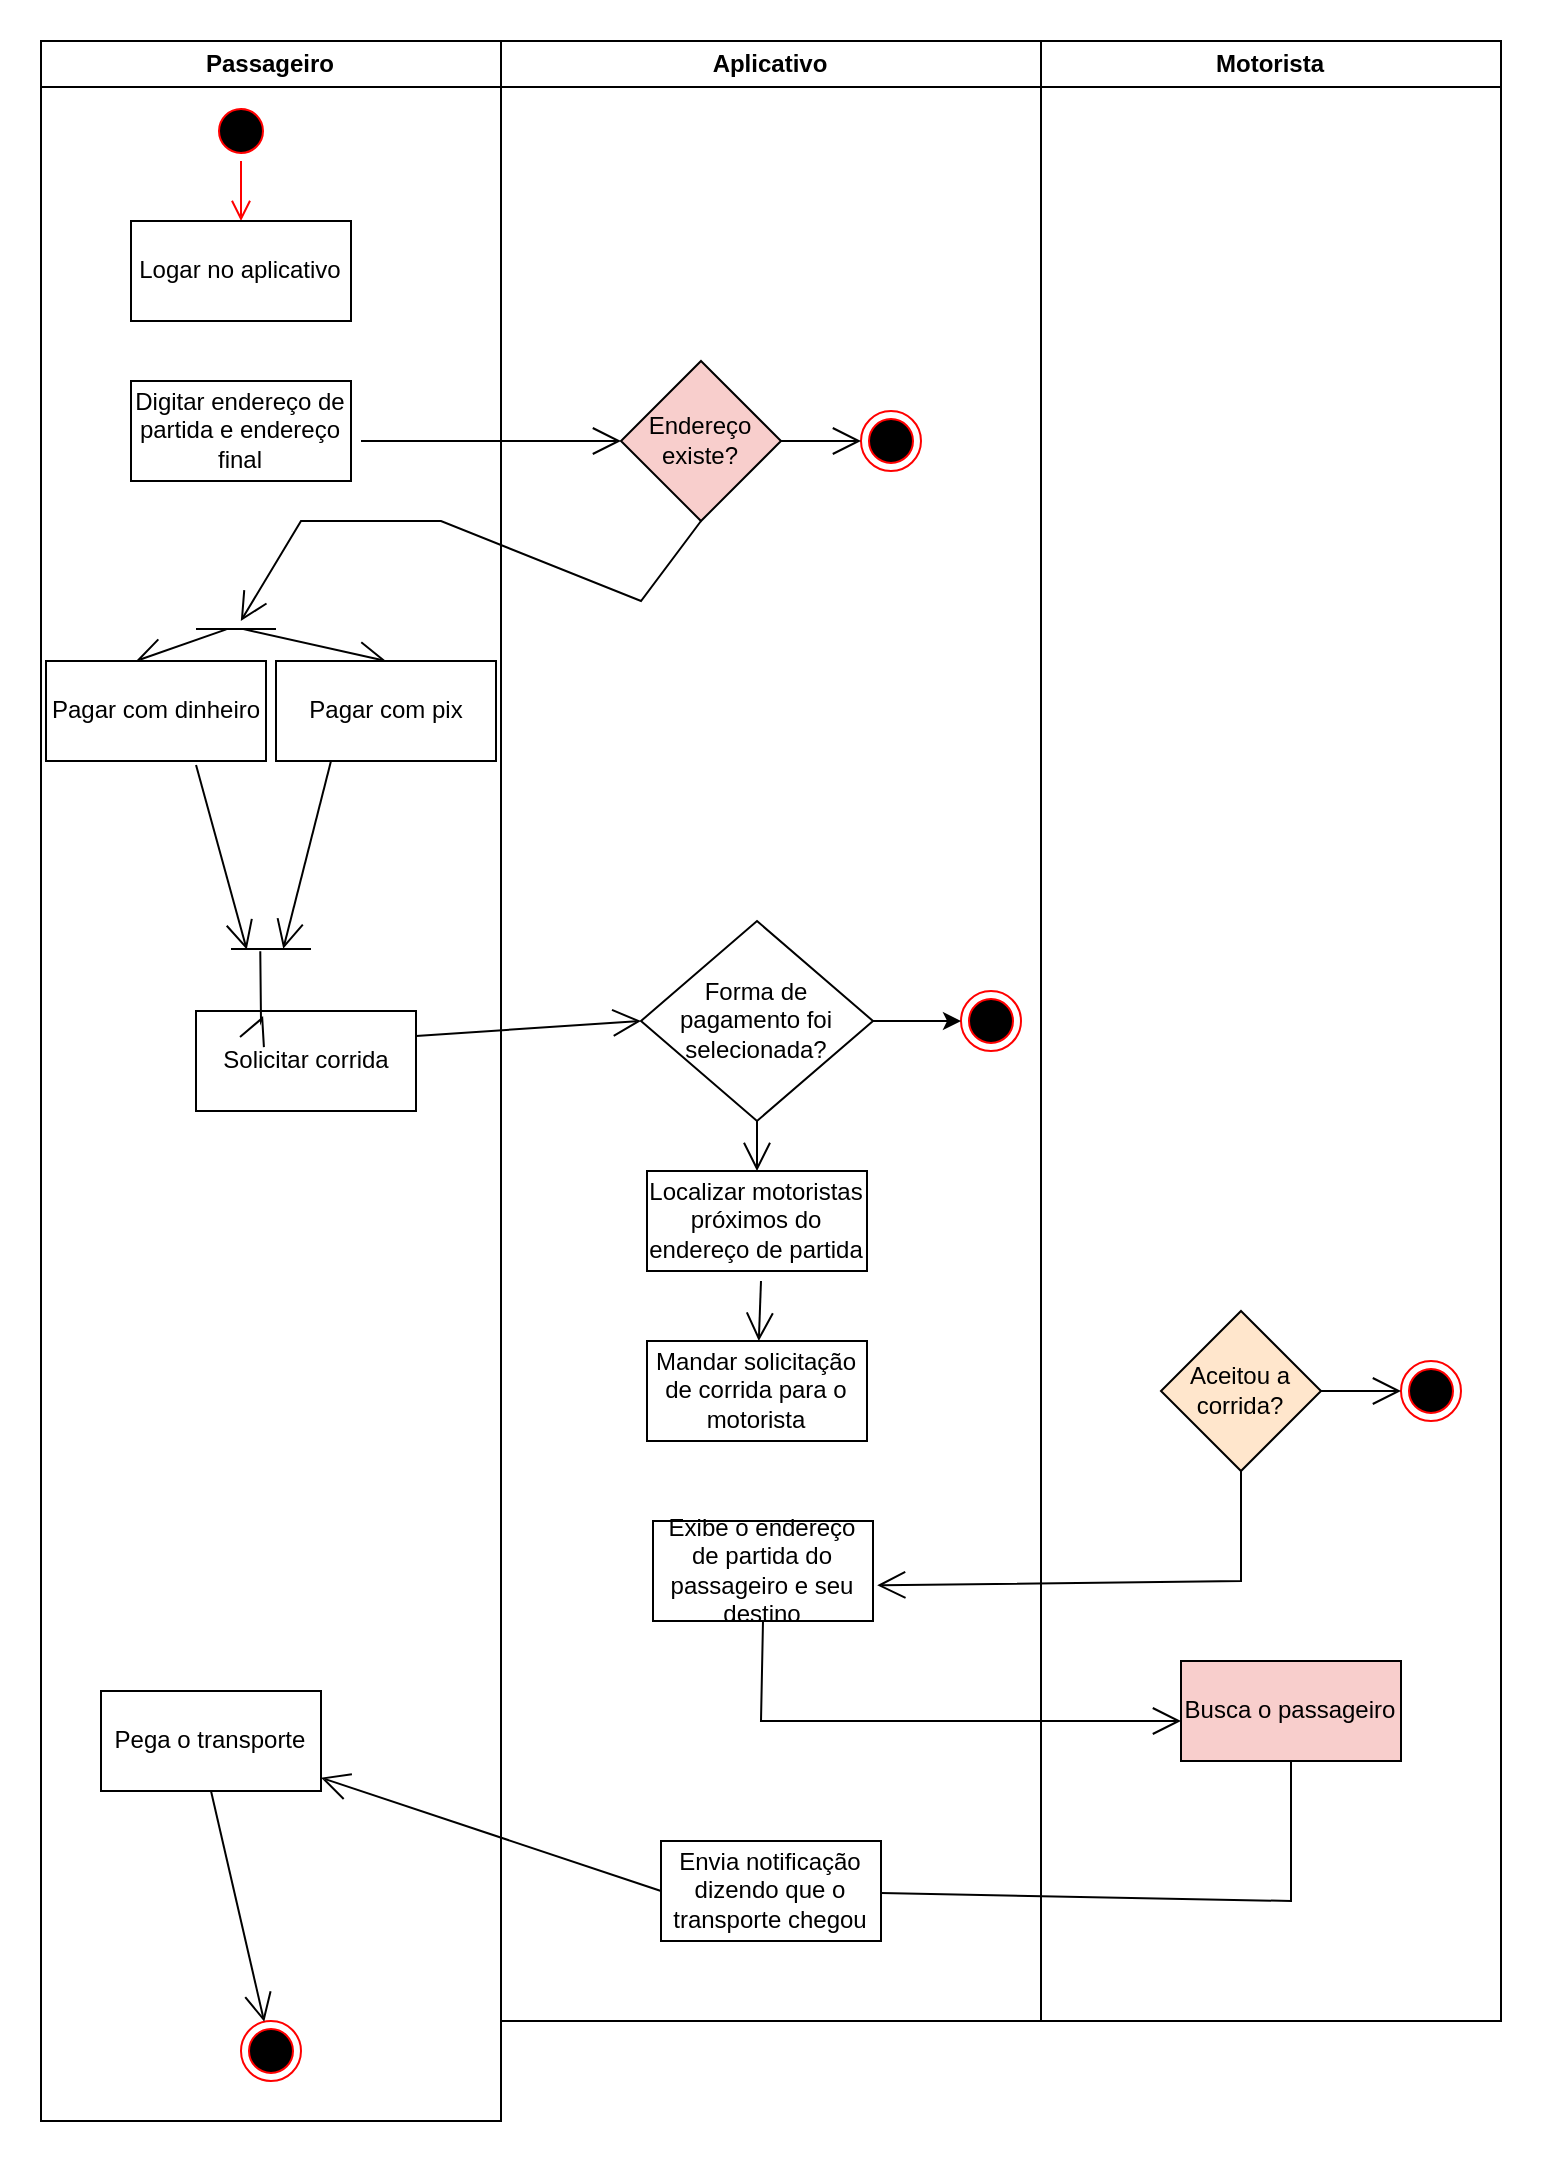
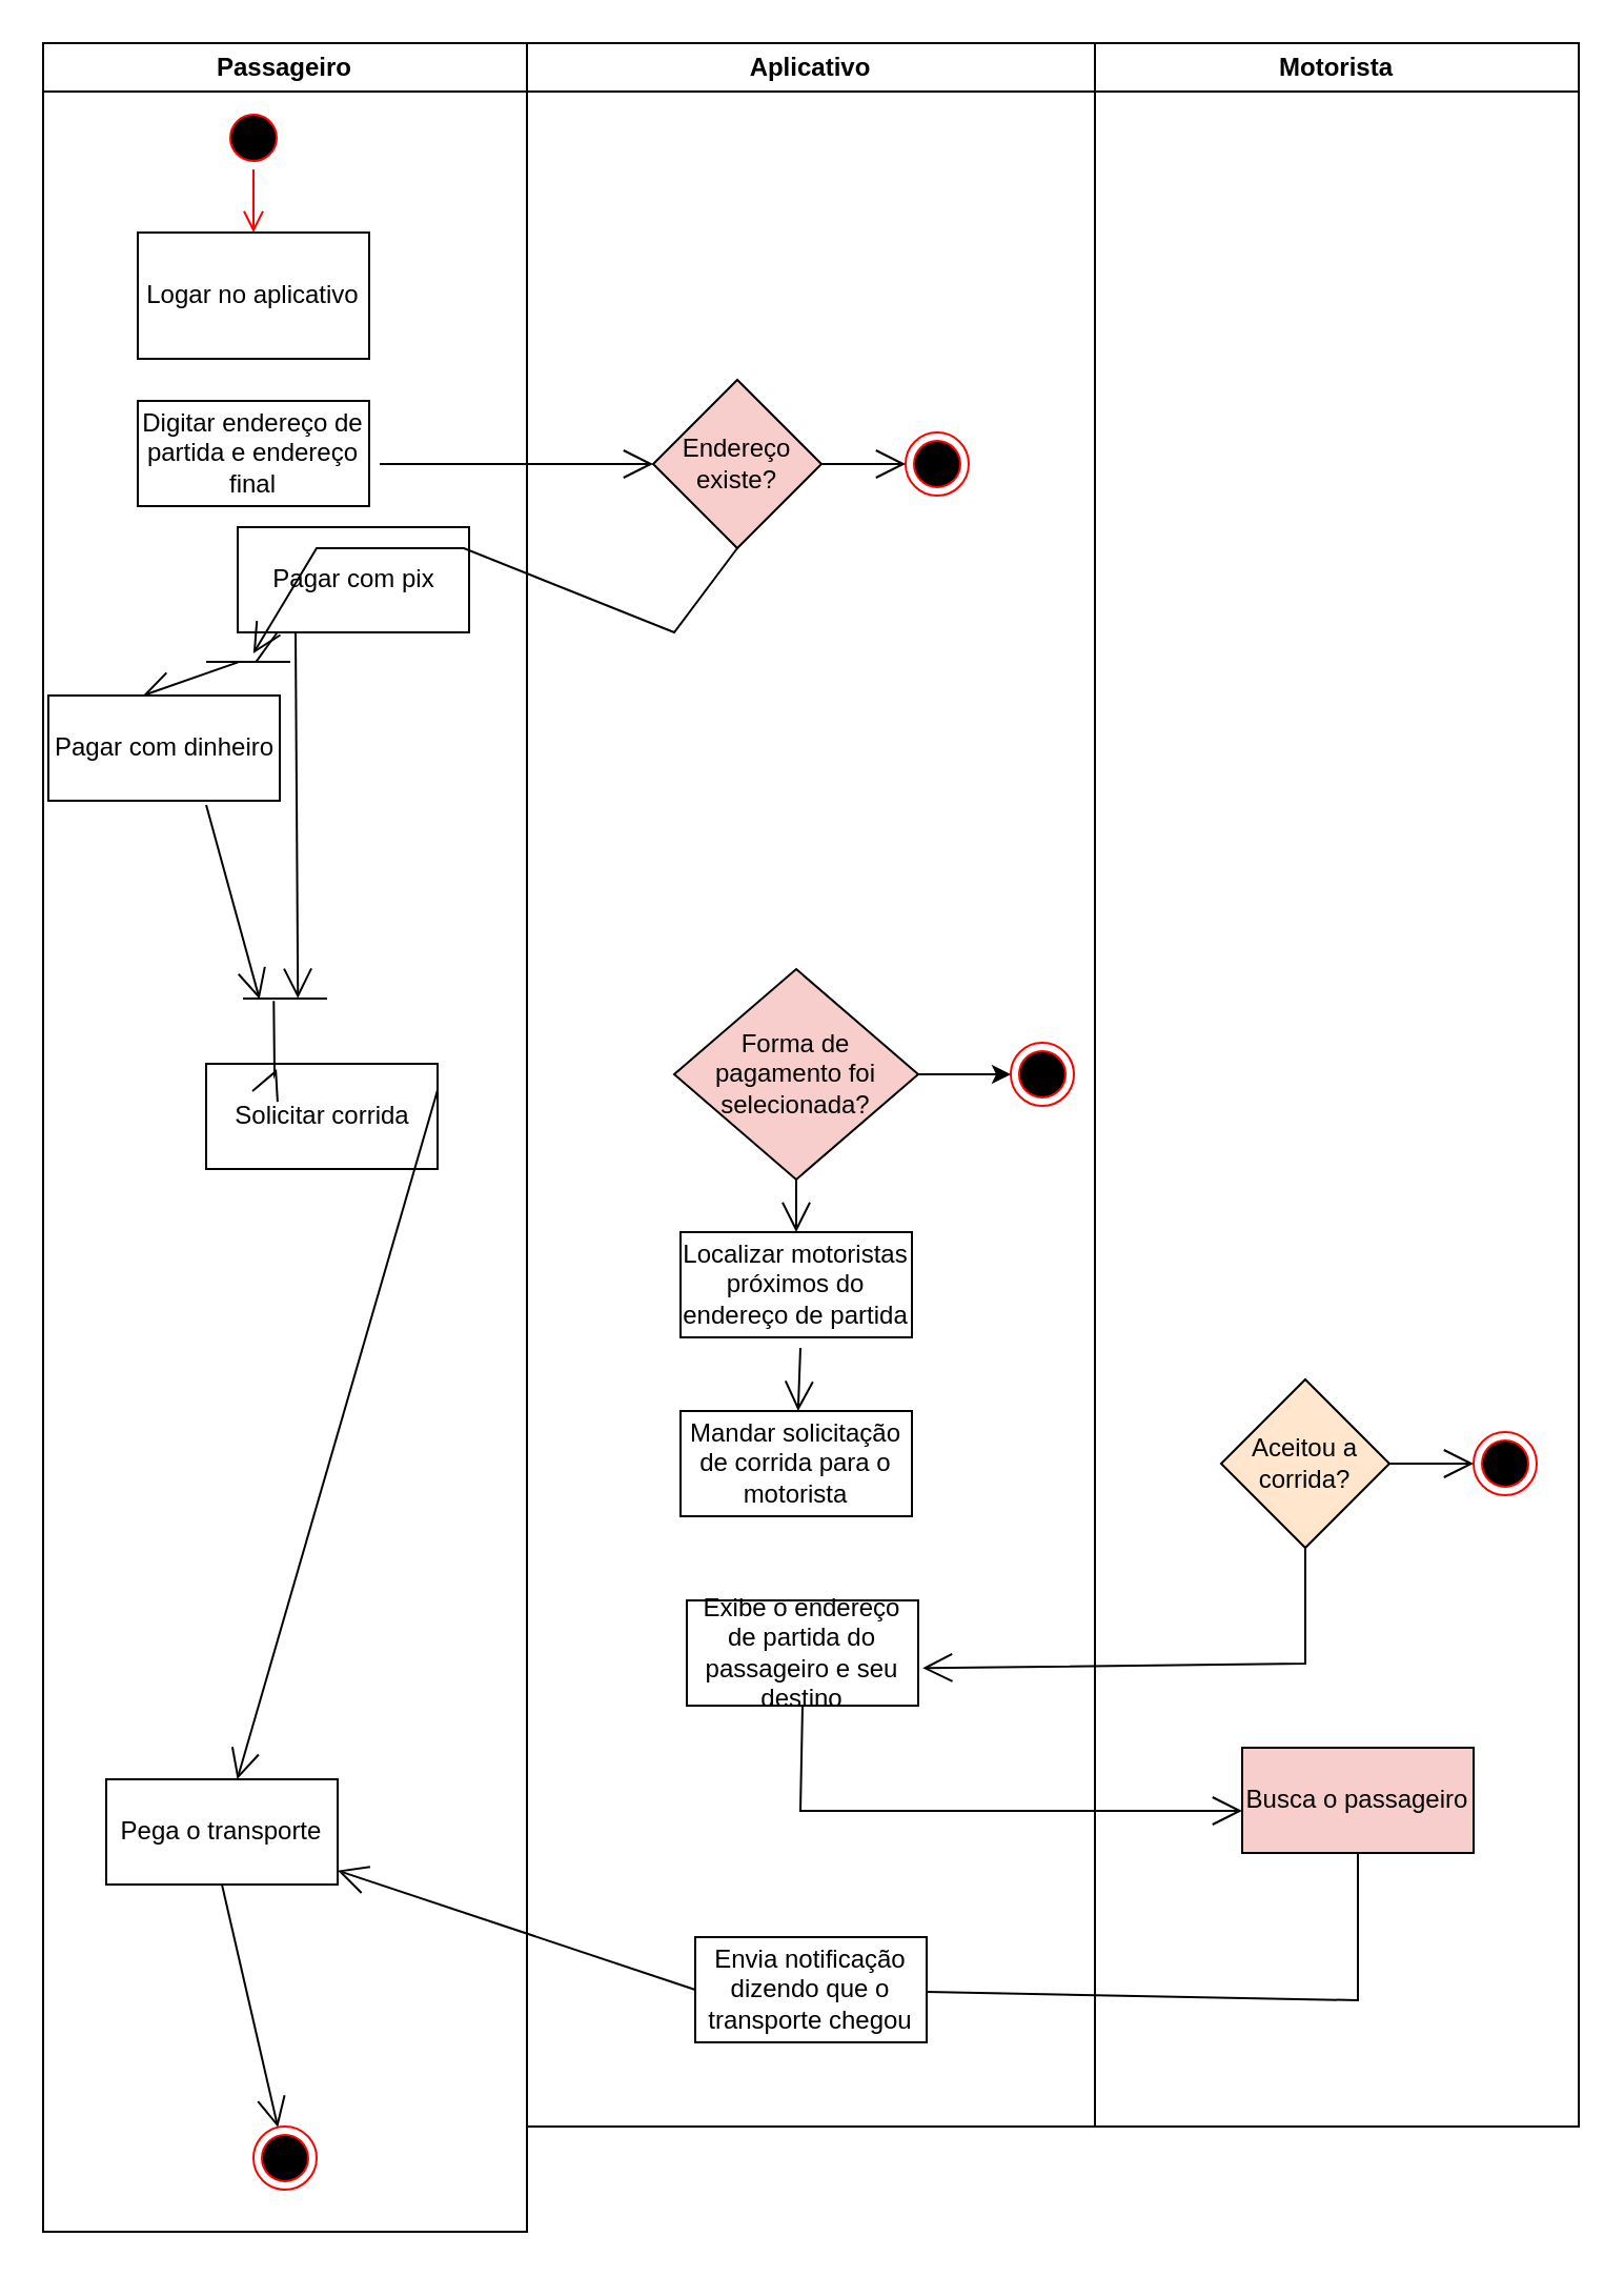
- <mxCell id="5" value="Logar no aplicativo" style="html=1;whiteSpace=wrap;" vertex="1" parent="2"><mxGeometry x="45" y="90" width="110" height="50" as="geometry" /></mxCell>
+ <mxCell id="5" value="Logar no aplicativo" style="html=1;whiteSpace=wrap;" vertex="1" parent="2"><mxGeometry x="45" y="90" width="110" height="60" as="geometry" /></mxCell>
- <mxCell id="14" value="Pagar com pix" style="html=1;whiteSpace=wrap;" vertex="1" parent="2"><mxGeometry x="117.5" y="310" width="110" height="50" as="geometry" /></mxCell>
+ <mxCell id="14" value="Pagar com pix" style="html=1;whiteSpace=wrap;" vertex="1" parent="2"><mxGeometry x="92.5" y="230" width="110" height="50" as="geometry" /></mxCell>
- <mxCell id="24" value="Forma de pagamento foi selecionada?" style="rhombus;whiteSpace=wrap;html=1;" vertex="1" parent="20"><mxGeometry x="70" y="440" width="116" height="100" as="geometry" /></mxCell>
+ <mxCell id="24" value="Forma de pagamento foi selecionada?" style="rhombus;whiteSpace=wrap;html=1;fillColor=#f8cecc;" vertex="1" parent="20"><mxGeometry x="70" y="440" width="116" height="100" as="geometry" /></mxCell>
- <mxCell id="40" value="" style="endArrow=open;endFill=1;endSize=12;html=1;rounded=0;exitX=1;exitY=0.25;exitDx=0;exitDy=0;entryX=0;entryY=0.5;entryDx=0;entryDy=0;" edge="1" parent="1" source="15" target="24"><mxGeometry width="160" relative="1" as="geometry"><mxPoint x="130" y="500" as="sourcePoint" /><mxPoint x="290" y="500" as="targetPoint" /></mxGeometry></mxCell>
+ <mxCell id="40" value="" style="endArrow=open;endFill=1;endSize=12;html=1;rounded=0;exitX=1;exitY=0.25;exitDx=0;exitDy=0;" edge="1" parent="1" source="15" target="17"><mxGeometry width="160" relative="1" as="geometry"><mxPoint x="130" y="500" as="sourcePoint" /><mxPoint x="290" y="500" as="targetPoint" /></mxGeometry></mxCell>
